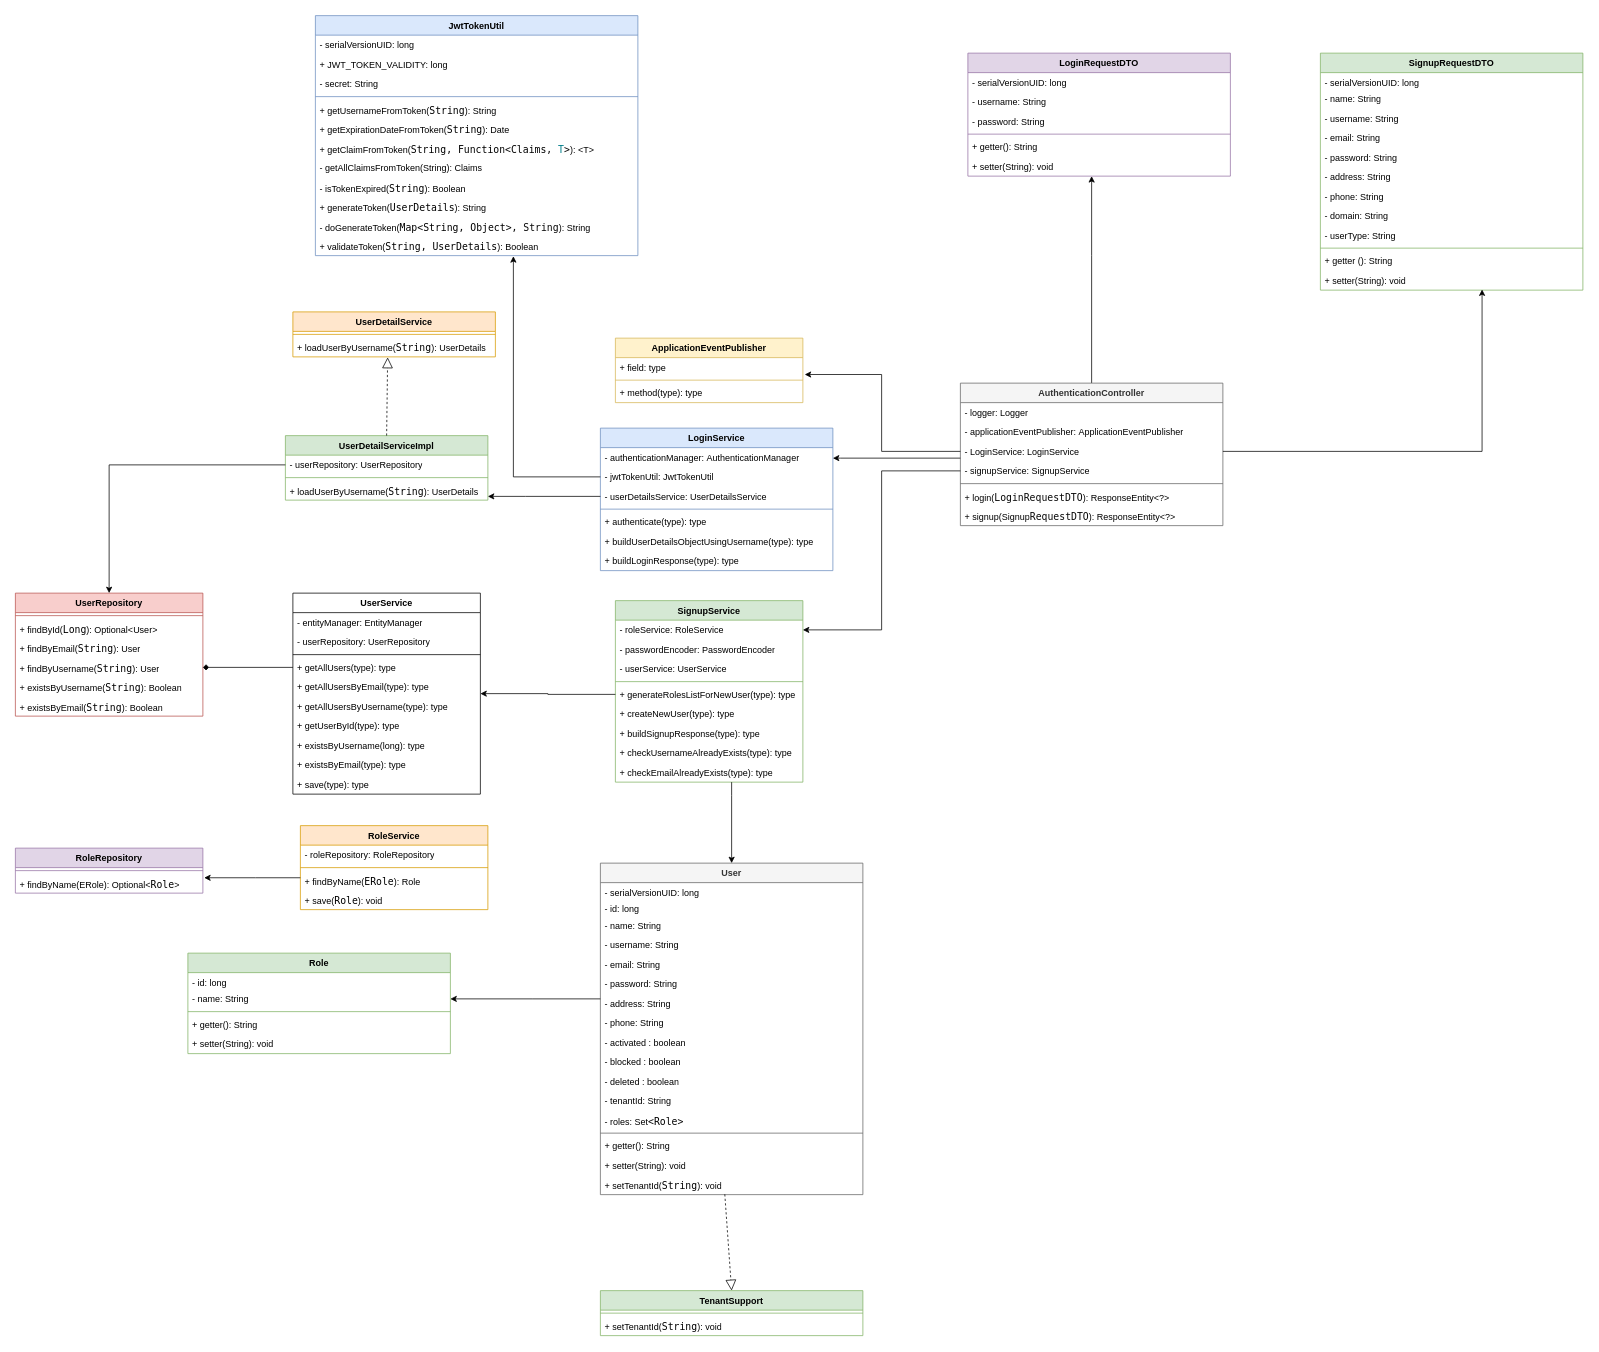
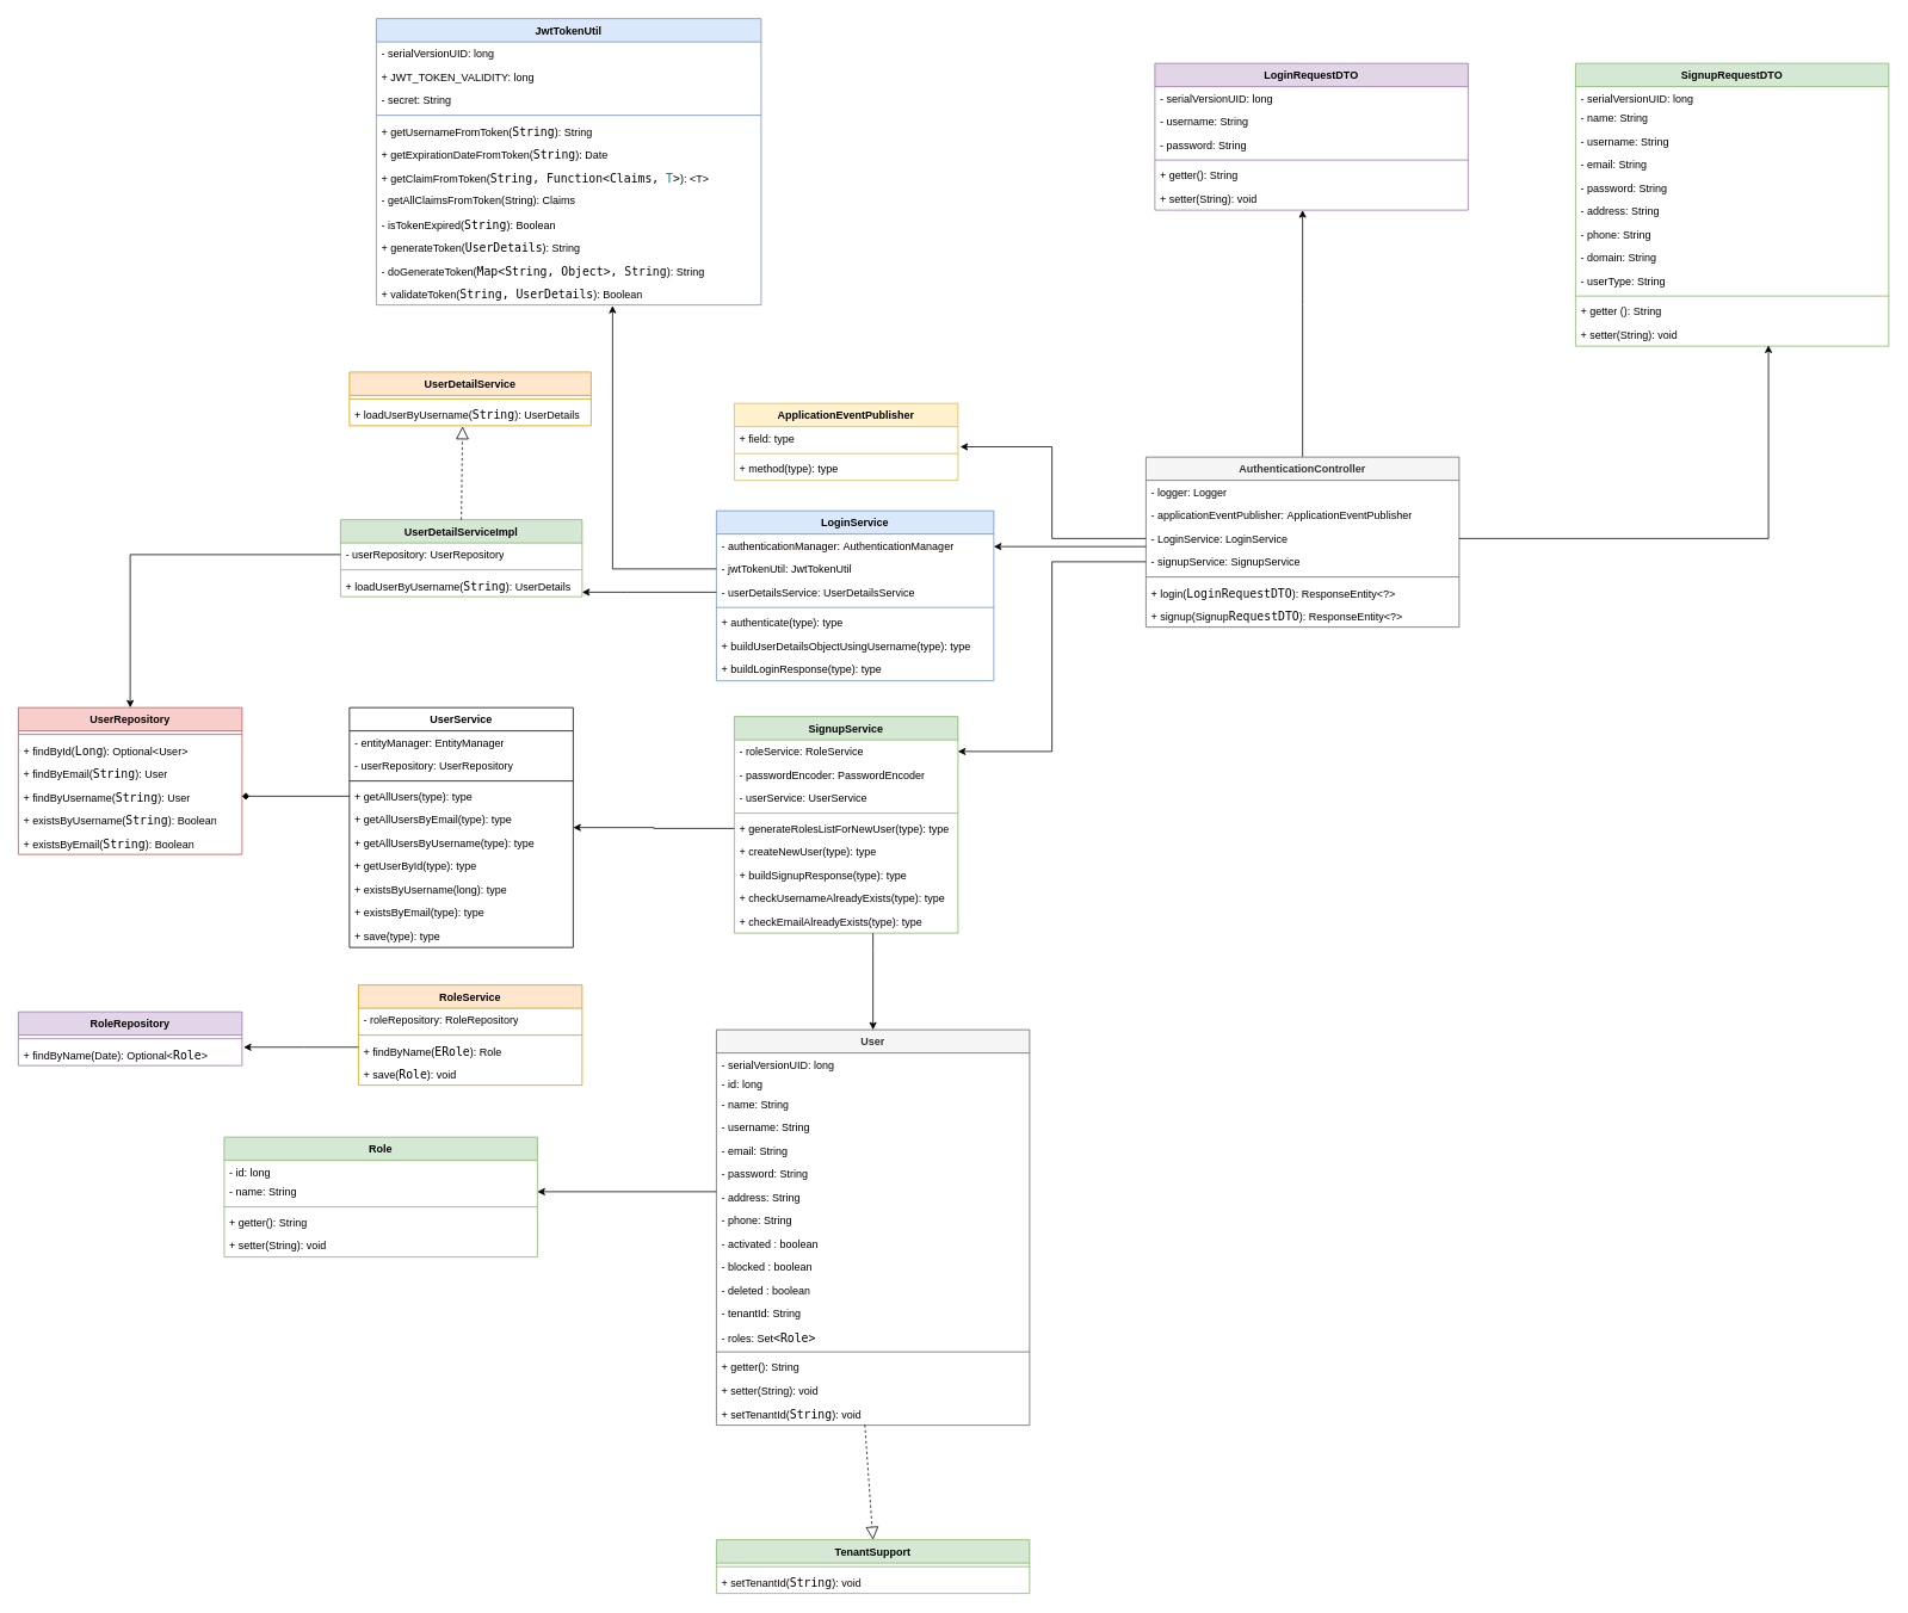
- <mxCell id="63" value="+&amp;nbsp;findByName&lt;span style=&quot;background-color: initial;&quot;&gt;(&lt;/span&gt;ERole&lt;span style=&quot;background-color: initial;&quot;&gt;):&amp;nbsp;&lt;/span&gt;&lt;span style=&quot;background-color: initial;&quot;&gt;Optional&amp;lt;&lt;/span&gt;&lt;span style=&quot;background-color: rgb(255, 255, 255); font-family: &amp;quot;JetBrains Mono&amp;quot;, monospace; font-size: 9.8pt;&quot;&gt;Role&lt;/span&gt;&lt;span style=&quot;background-color: initial;&quot;&gt;&amp;gt;&lt;/span&gt;" style="text;strokeColor=none;fillColor=none;align=left;verticalAlign=top;spacingLeft=4;spacingRight=4;overflow=hidden;rotatable=0;points=[[0,0.5],[1,0.5]];portConstraint=eastwest;whiteSpace=wrap;html=1;" vertex="1" parent="61"><mxGeometry y="34" width="250" height="26" as="geometry" /></mxCell>
+ <mxCell id="63" value="+&amp;nbsp;findByName&lt;span style=&quot;background-color: initial;&quot;&gt;(&lt;/span&gt;Date&lt;span style=&quot;background-color: initial;&quot;&gt;):&amp;nbsp;&lt;/span&gt;&lt;span style=&quot;background-color: initial;&quot;&gt;Optional&amp;lt;&lt;/span&gt;&lt;span style=&quot;background-color: rgb(255, 255, 255); font-family: &amp;quot;JetBrains Mono&amp;quot;, monospace; font-size: 9.8pt;&quot;&gt;Role&lt;/span&gt;&lt;span style=&quot;background-color: initial;&quot;&gt;&amp;gt;&lt;/span&gt;" style="text;strokeColor=none;fillColor=none;align=left;verticalAlign=top;spacingLeft=4;spacingRight=4;overflow=hidden;rotatable=0;points=[[0,0.5],[1,0.5]];portConstraint=eastwest;whiteSpace=wrap;html=1;" vertex="1" parent="61"><mxGeometry y="34" width="250" height="26" as="geometry" /></mxCell>
